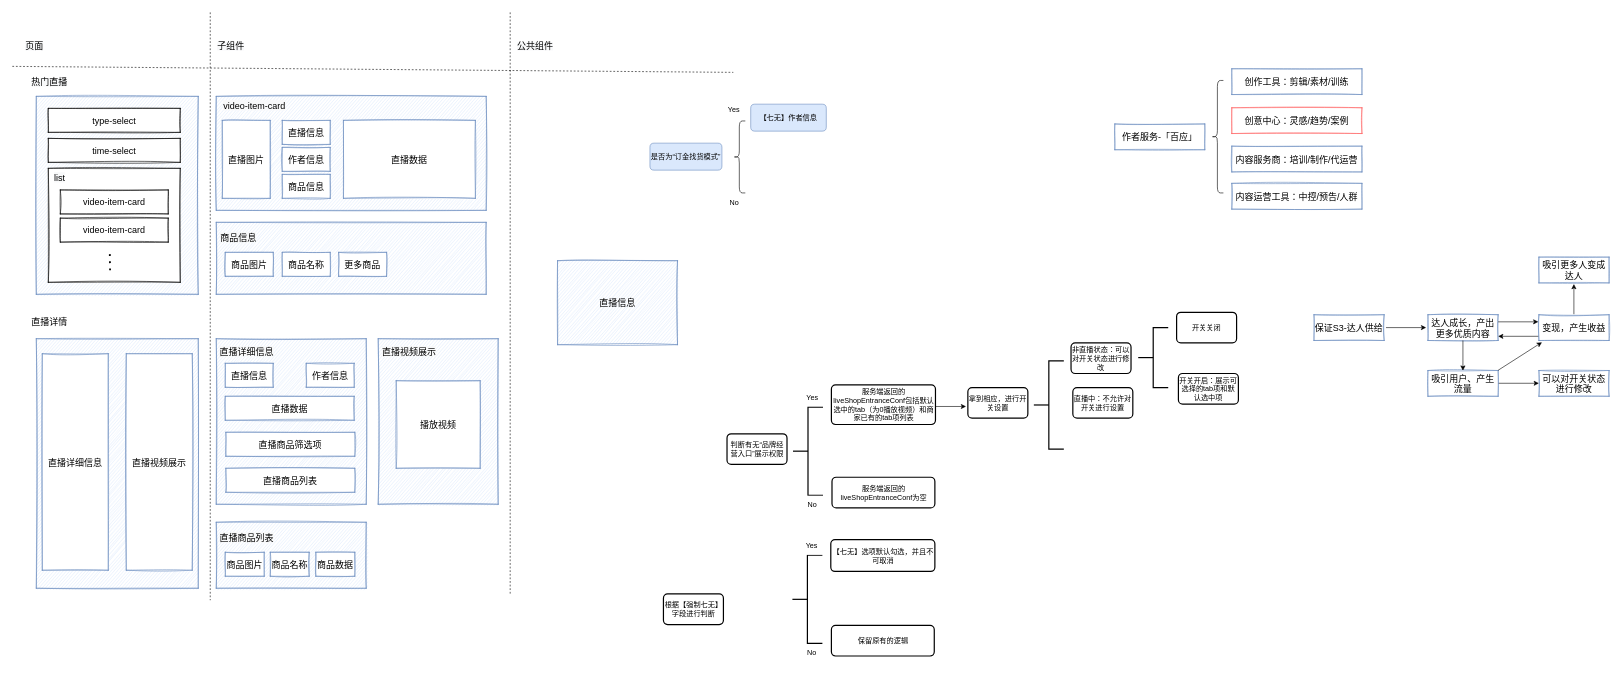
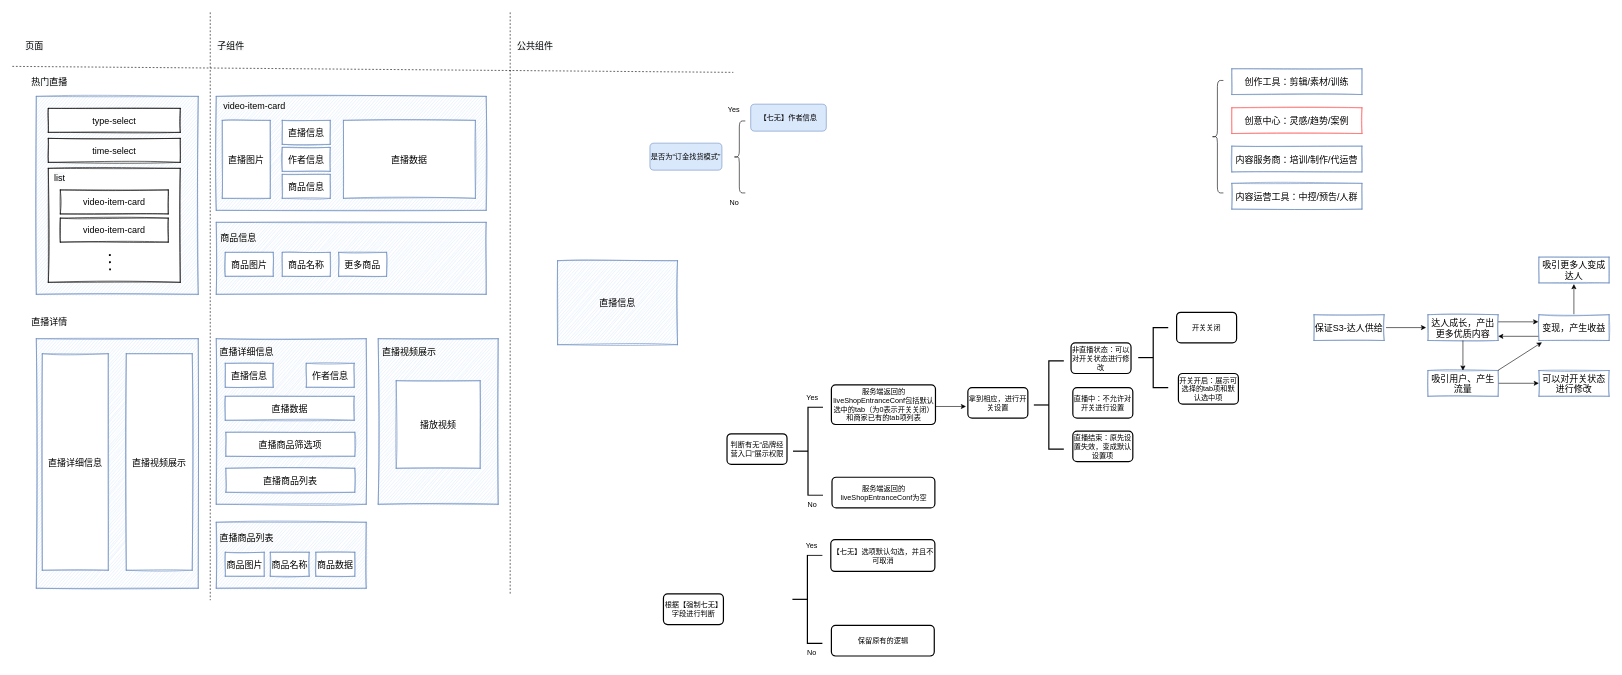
- <mxCell id="75" value="作者服务-「百应」" style="rounded=0;whiteSpace=wrap;html=1;shadow=0;glass=0;sketch=1;fontSize=15;strokeColor=#6C8EBF;gradientColor=none;" vertex="1" parent="1"><mxGeometry x="1858" y="206" width="150" height="43" as="geometry" /></mxCell>
- <mxCell id="60" value="服务端返回的liveShopEntranceConf包括默认选中的tab（为0播放视频）和商家已有的tab项列表" style="rounded=1;whiteSpace=wrap;html=1;absoluteArcSize=1;arcSize=14;strokeWidth=2;" parent="1" vertex="1"><mxGeometry x="1385.5" y="641" width="173.5" height="66" as="geometry" /></mxCell>
+ <mxCell id="60" value="服务端返回的liveShopEntranceConf包括默认选中的tab（为0表示开关关闭）和商家已有的tab项列表" style="rounded=1;whiteSpace=wrap;html=1;absoluteArcSize=1;arcSize=14;strokeWidth=2;" parent="1" vertex="1"><mxGeometry x="1385.5" y="641" width="173.5" height="66" as="geometry" /></mxCell>
+ <mxCell id="52" value="直播结束：原先设置失效，变成默认设置项" style="rounded=1;whiteSpace=wrap;html=1;absoluteArcSize=1;arcSize=14;strokeWidth=2;" parent="1" vertex="1"><mxGeometry x="1788" y="718" width="100" height="51" as="geometry" /></mxCell>
